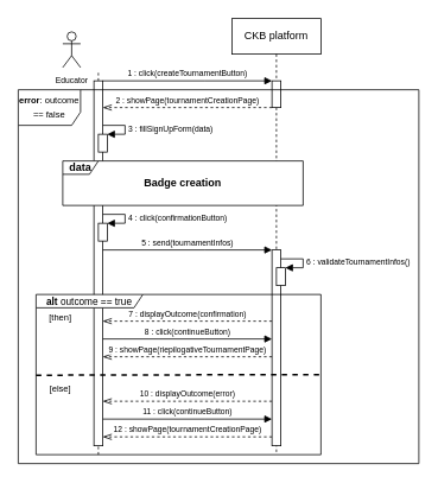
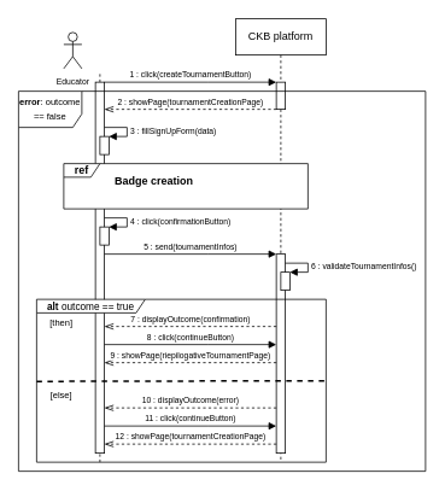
- <mxCell id="25" value="&lt;b&gt;data&lt;/b&gt;" style="shape=umlFrame;whiteSpace=wrap;html=1;pointerEvents=0;width=40;height=15;fillStyle=auto;fillColor=default;gradientColor=none;swimlaneFillColor=default;" vertex="1" parent="1"><mxGeometry x="70" y="180" width="270" height="50" as="geometry" /></mxCell>
+ <mxCell id="25" value="&lt;b&gt;ref&lt;/b&gt;" style="shape=umlFrame;whiteSpace=wrap;html=1;pointerEvents=0;width=40;height=15;fillStyle=auto;fillColor=default;gradientColor=none;swimlaneFillColor=default;" vertex="1" parent="1"><mxGeometry x="70" y="180" width="270" height="50" as="geometry" /></mxCell>
- <mxCell id="26" value="Badge creation" style="text;html=1;strokeColor=none;fillColor=none;align=center;verticalAlign=middle;whiteSpace=wrap;rounded=0;fontStyle=1" vertex="1" parent="1"><mxGeometry x="160" y="190" width="90" height="30" as="geometry" /></mxCell>
+ <mxCell id="26" value="Badge creation" style="text;html=1;strokeColor=none;fillColor=none;align=center;verticalAlign=middle;whiteSpace=wrap;rounded=0;fontStyle=1" vertex="1" parent="1"><mxGeometry x="125" y="185" width="90" height="30" as="geometry" /></mxCell>
